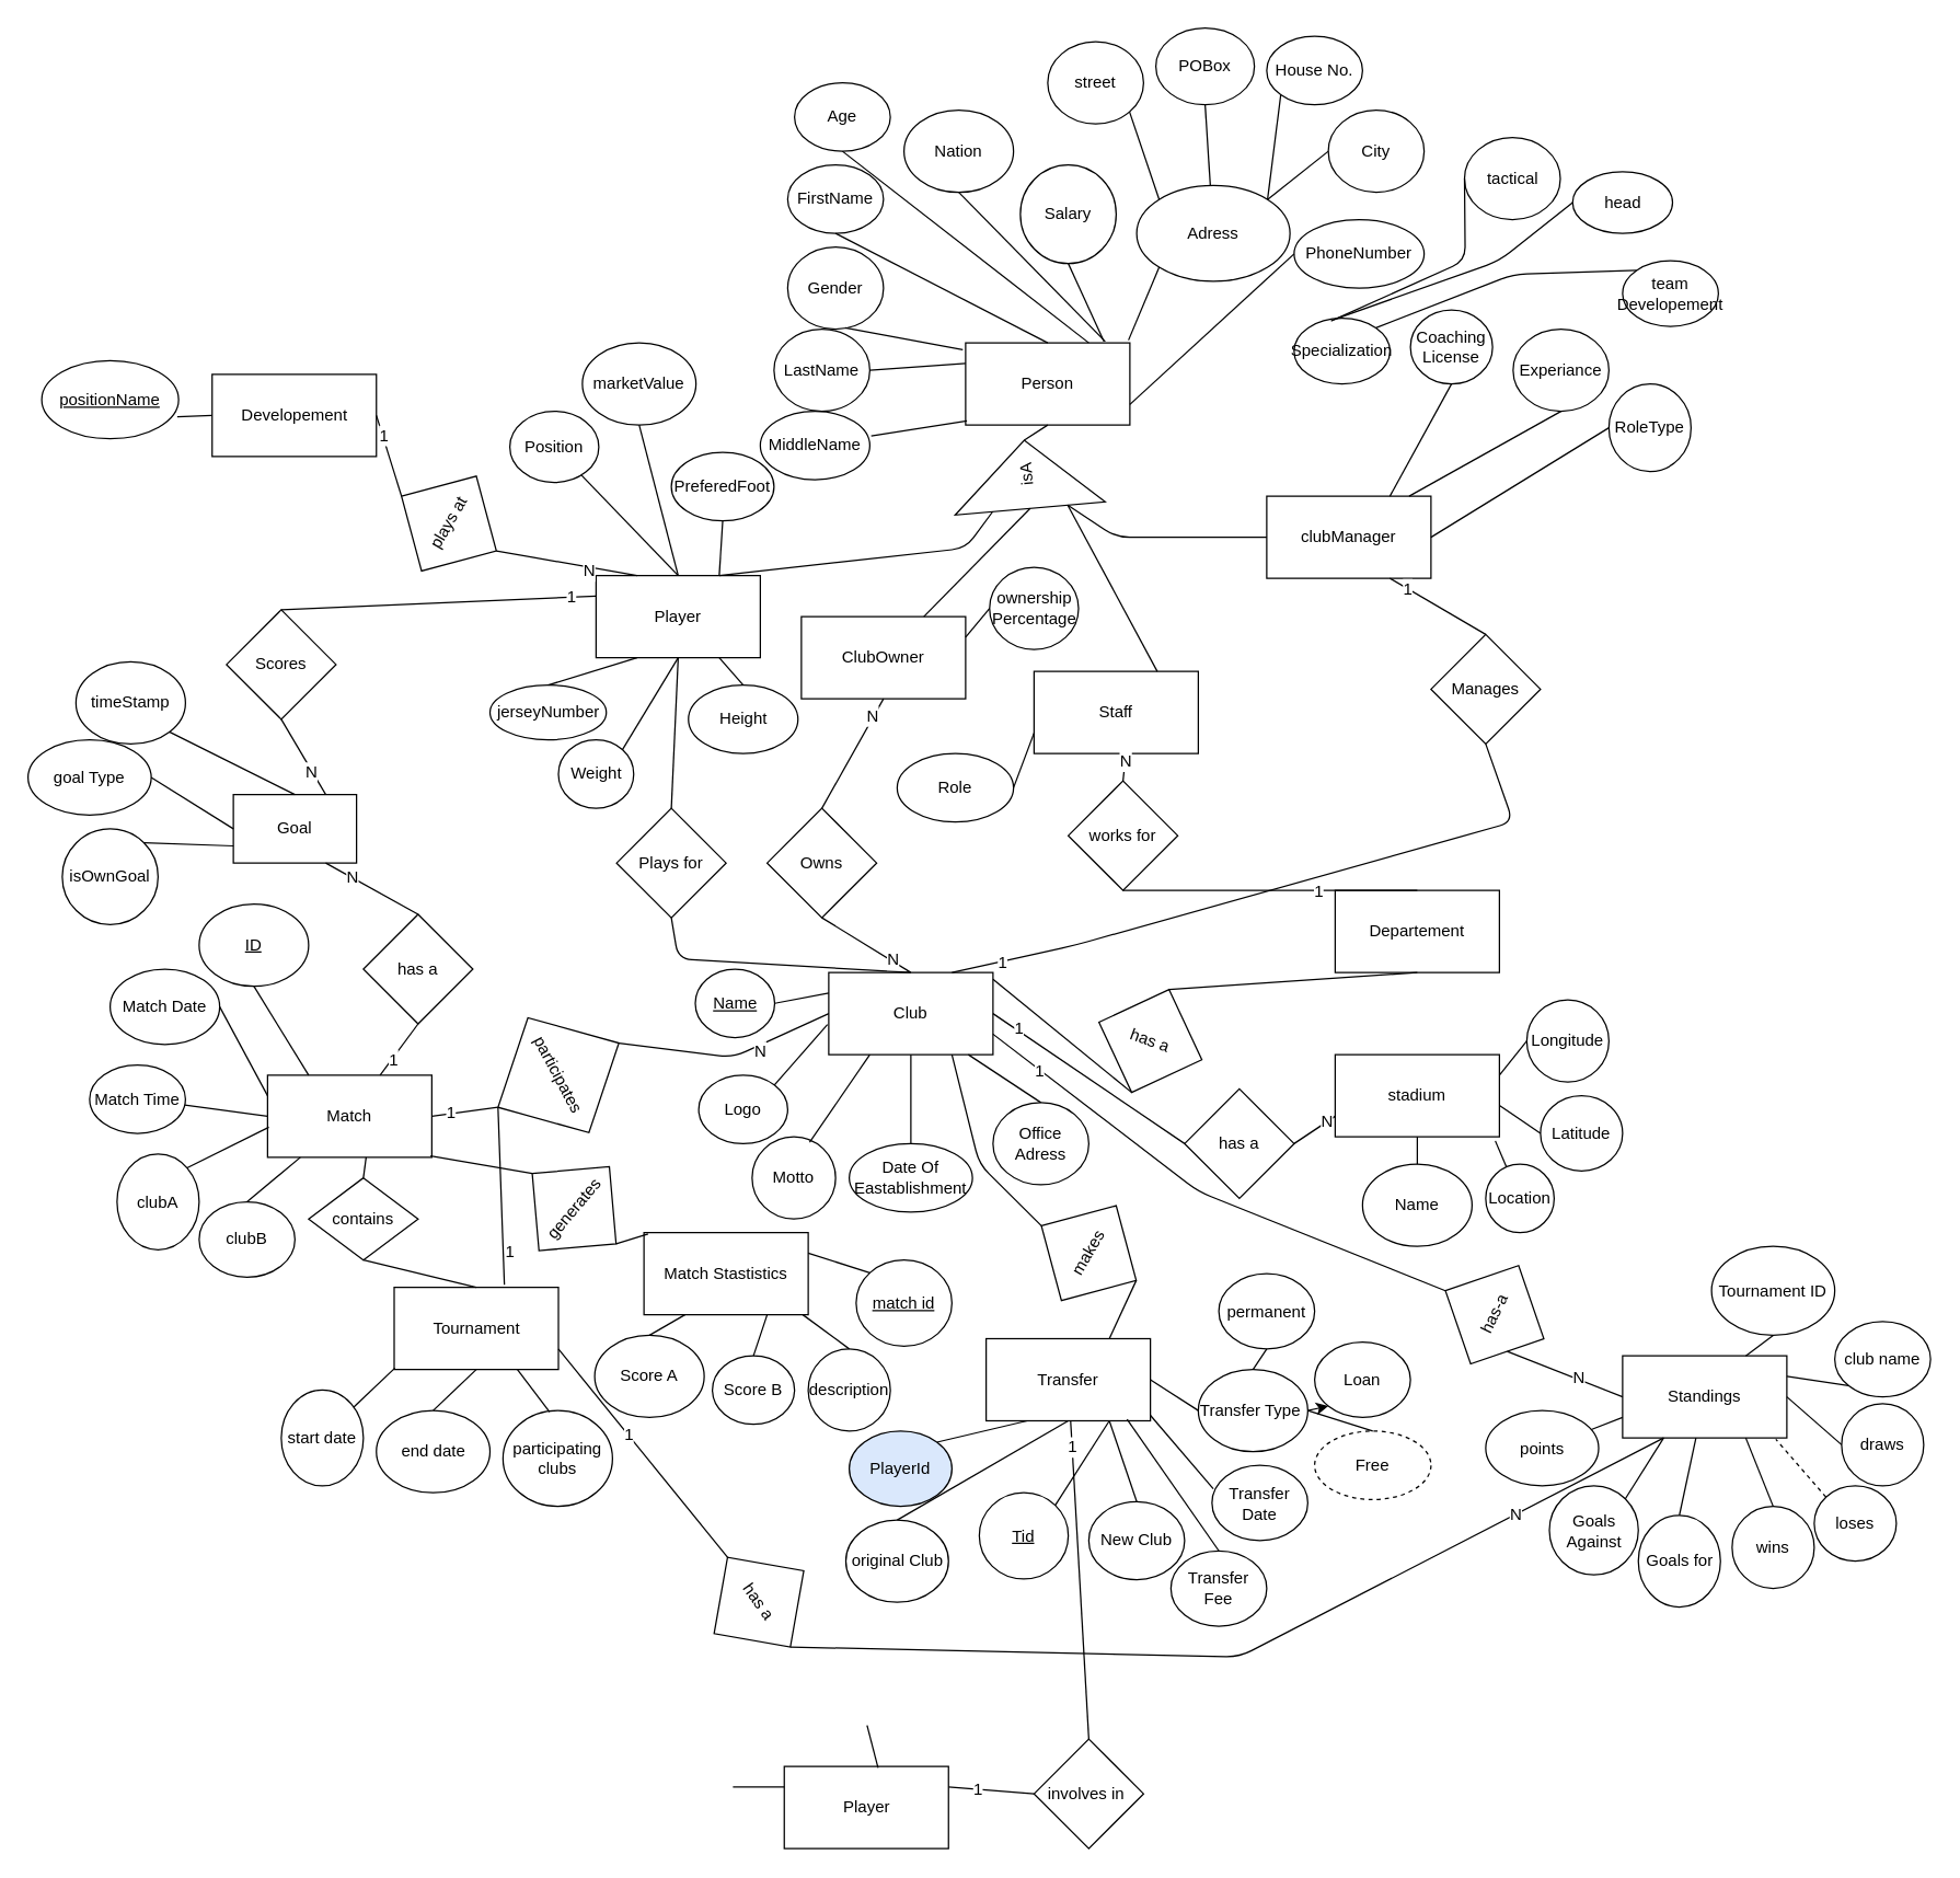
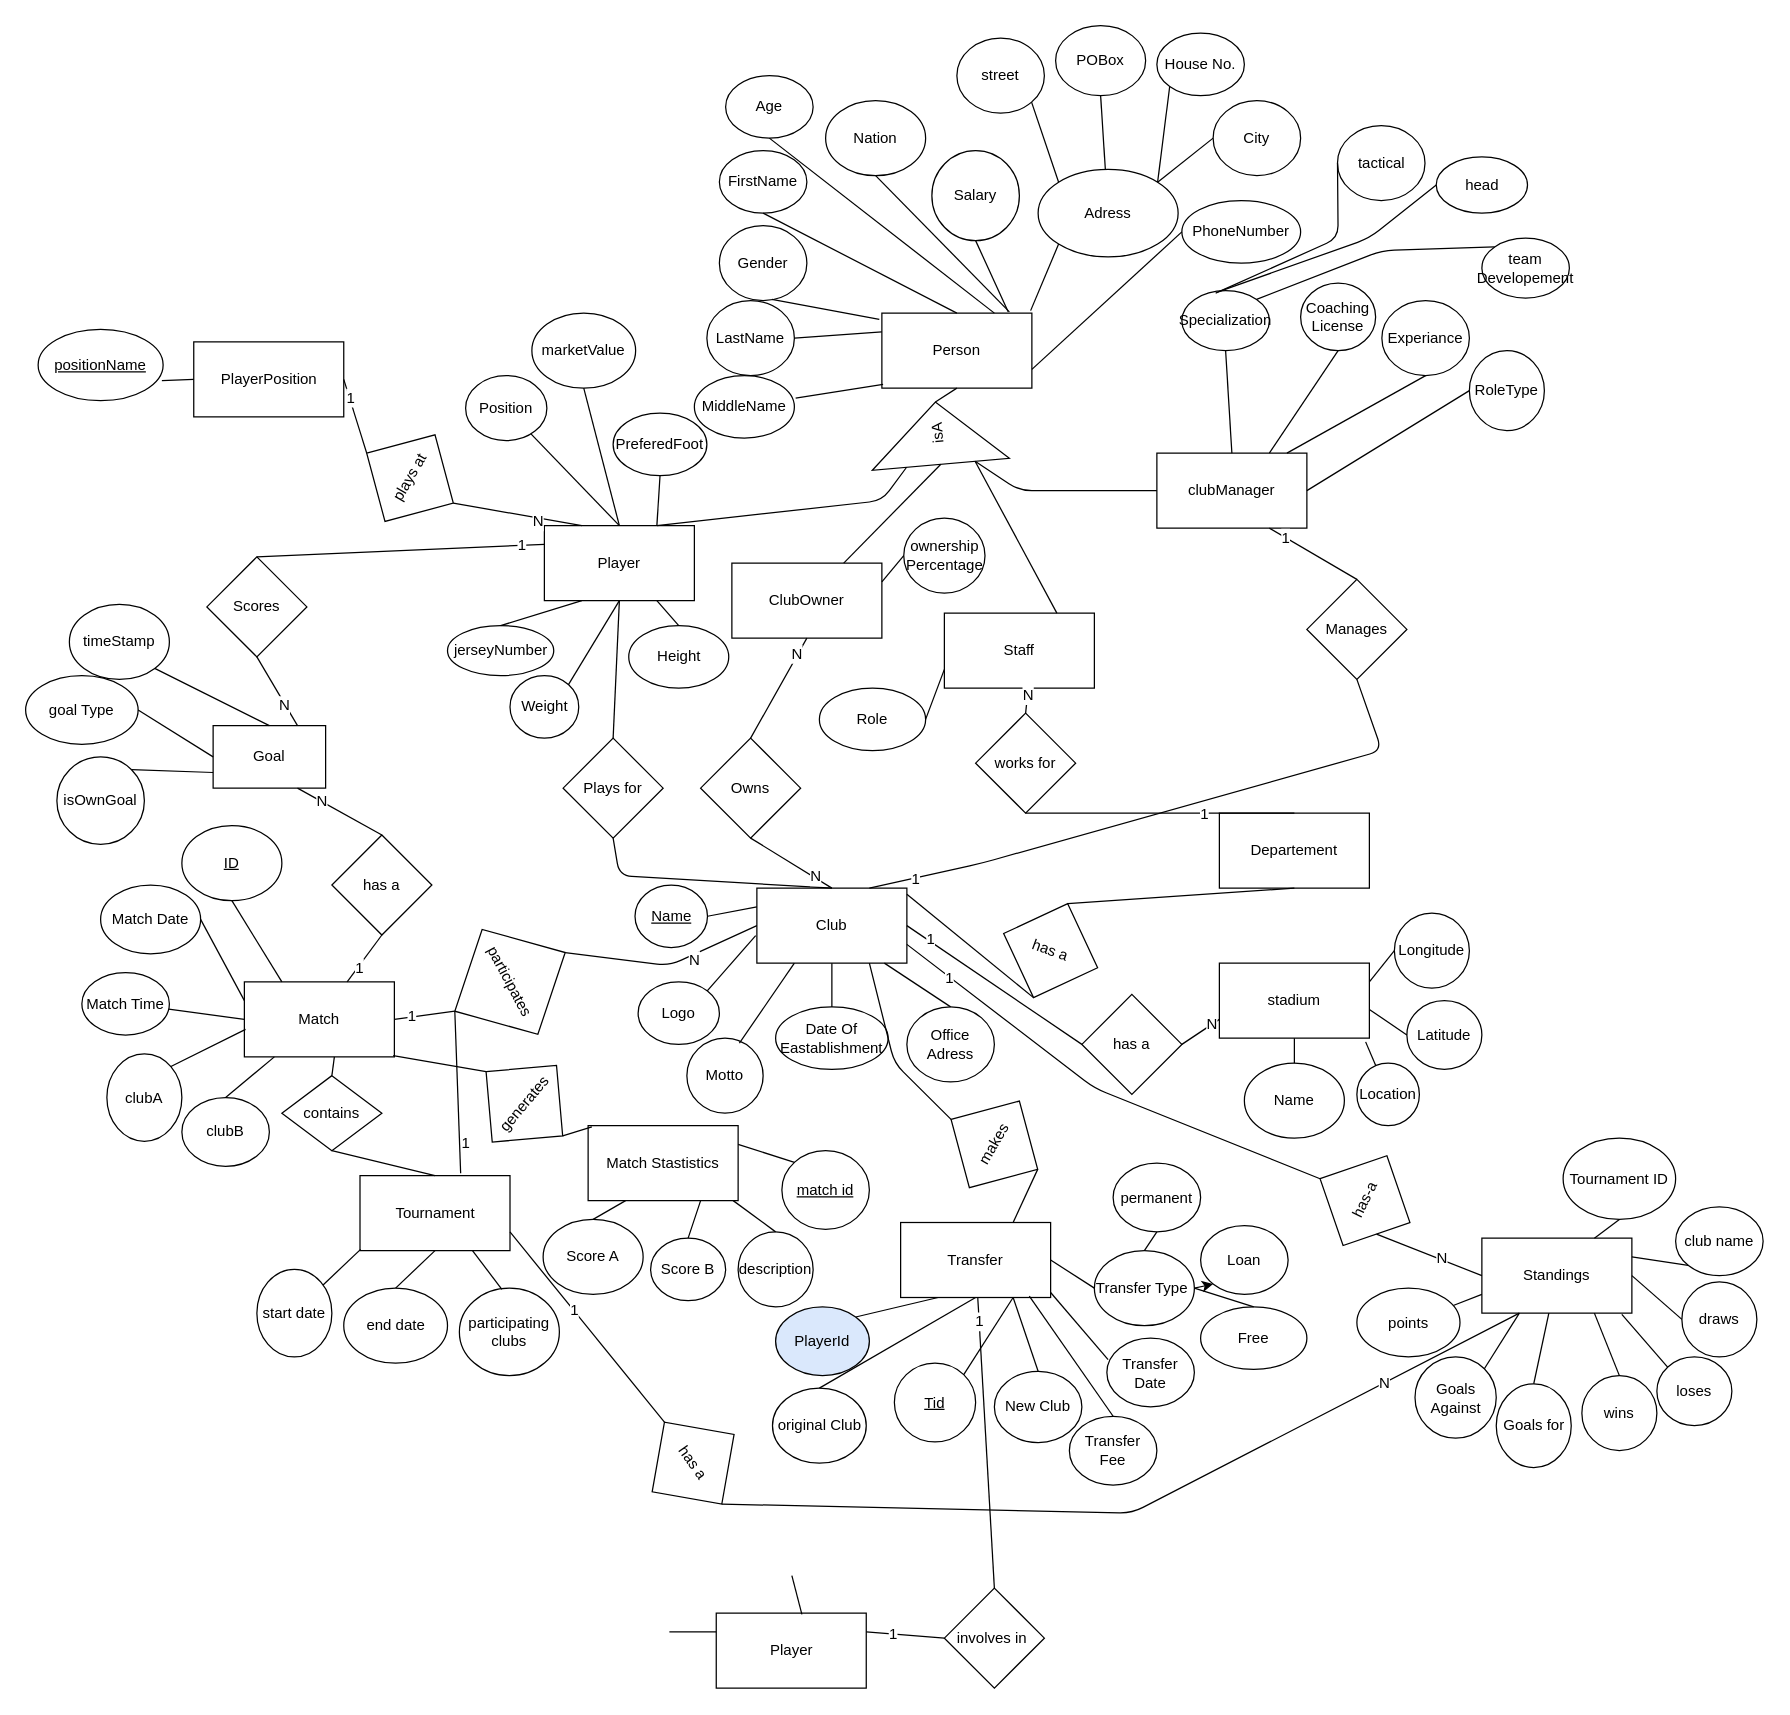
- <mxCell id="39" value="Coaching&lt;br&gt;License" style="ellipse;whiteSpace=wrap;html=1;" parent="1" vertex="1"><mxGeometry x="1030" y="226" width="60" height="54" as="geometry" /></mxCell>
+ <mxCell id="39" value="Coaching&lt;br&gt;License" style="ellipse;whiteSpace=wrap;html=1;" parent="1" vertex="1"><mxGeometry x="1040" y="226" width="60" height="54" as="geometry" /></mxCell>
- <mxCell id="201" value="Developement" style="rounded=0;whiteSpace=wrap;html=1;" parent="1" vertex="1"><mxGeometry x="154.5" y="273" width="120" height="60" as="geometry" /></mxCell>
+ <mxCell id="201" value="PlayerPosition" style="rounded=0;whiteSpace=wrap;html=1;" parent="1" vertex="1"><mxGeometry x="154.5" y="273" width="120" height="60" as="geometry" /></mxCell>
+ <mxCell id="38" value="" style="endArrow=none;html=1;entryX=0.5;entryY=1;entryDx=0;entryDy=0;exitX=0.5;exitY=0;exitDx=0;exitDy=0;" parent="1" source="35" target="37" edge="1"><mxGeometry width="50" height="50" relative="1" as="geometry"><mxPoint x="335" y="620" as="sourcePoint" /><mxPoint x="385" y="570" as="targetPoint" /></mxGeometry></mxCell>
- <mxCell id="78" value="Date Of Eastablishment" style="ellipse;whiteSpace=wrap;html=1;" parent="1" vertex="1"><mxGeometry x="620" y="835" width="90" height="50" as="geometry" /></mxCell>
+ <mxCell id="78" value="Date Of Eastablishment" style="ellipse;whiteSpace=wrap;html=1;" parent="1" vertex="1"><mxGeometry x="620" y="805" width="90" height="50" as="geometry" /></mxCell>
- <mxCell id="170" value="Free" style="ellipse;whiteSpace=wrap;html=1;dashed=1;" parent="1" vertex="1"><mxGeometry x="960" y="1045" width="85" height="50" as="geometry" /></mxCell>
+ <mxCell id="170" value="Free" style="ellipse;whiteSpace=wrap;html=1;" parent="1" vertex="1"><mxGeometry x="960" y="1045" width="85" height="50" as="geometry" /></mxCell>
- <mxCell id="183" value="" style="endArrow=none;html=1;entryX=0.933;entryY=1.017;entryDx=0;entryDy=0;entryPerimeter=0;exitX=0;exitY=0;exitDx=0;exitDy=0;dashed=1;" parent="1" source="176" target="174" edge="1"><mxGeometry width="50" height="50" relative="1" as="geometry"><mxPoint x="1295" y="1090" as="sourcePoint" /><mxPoint x="1345" y="1040" as="targetPoint" /></mxGeometry></mxCell>
+ <mxCell id="183" value="" style="endArrow=none;html=1;entryX=0.933;entryY=1.017;entryDx=0;entryDy=0;entryPerimeter=0;exitX=0;exitY=0;exitDx=0;exitDy=0;" parent="1" source="176" target="174" edge="1"><mxGeometry width="50" height="50" relative="1" as="geometry"><mxPoint x="1295" y="1090" as="sourcePoint" /><mxPoint x="1345" y="1040" as="targetPoint" /></mxGeometry></mxCell>
